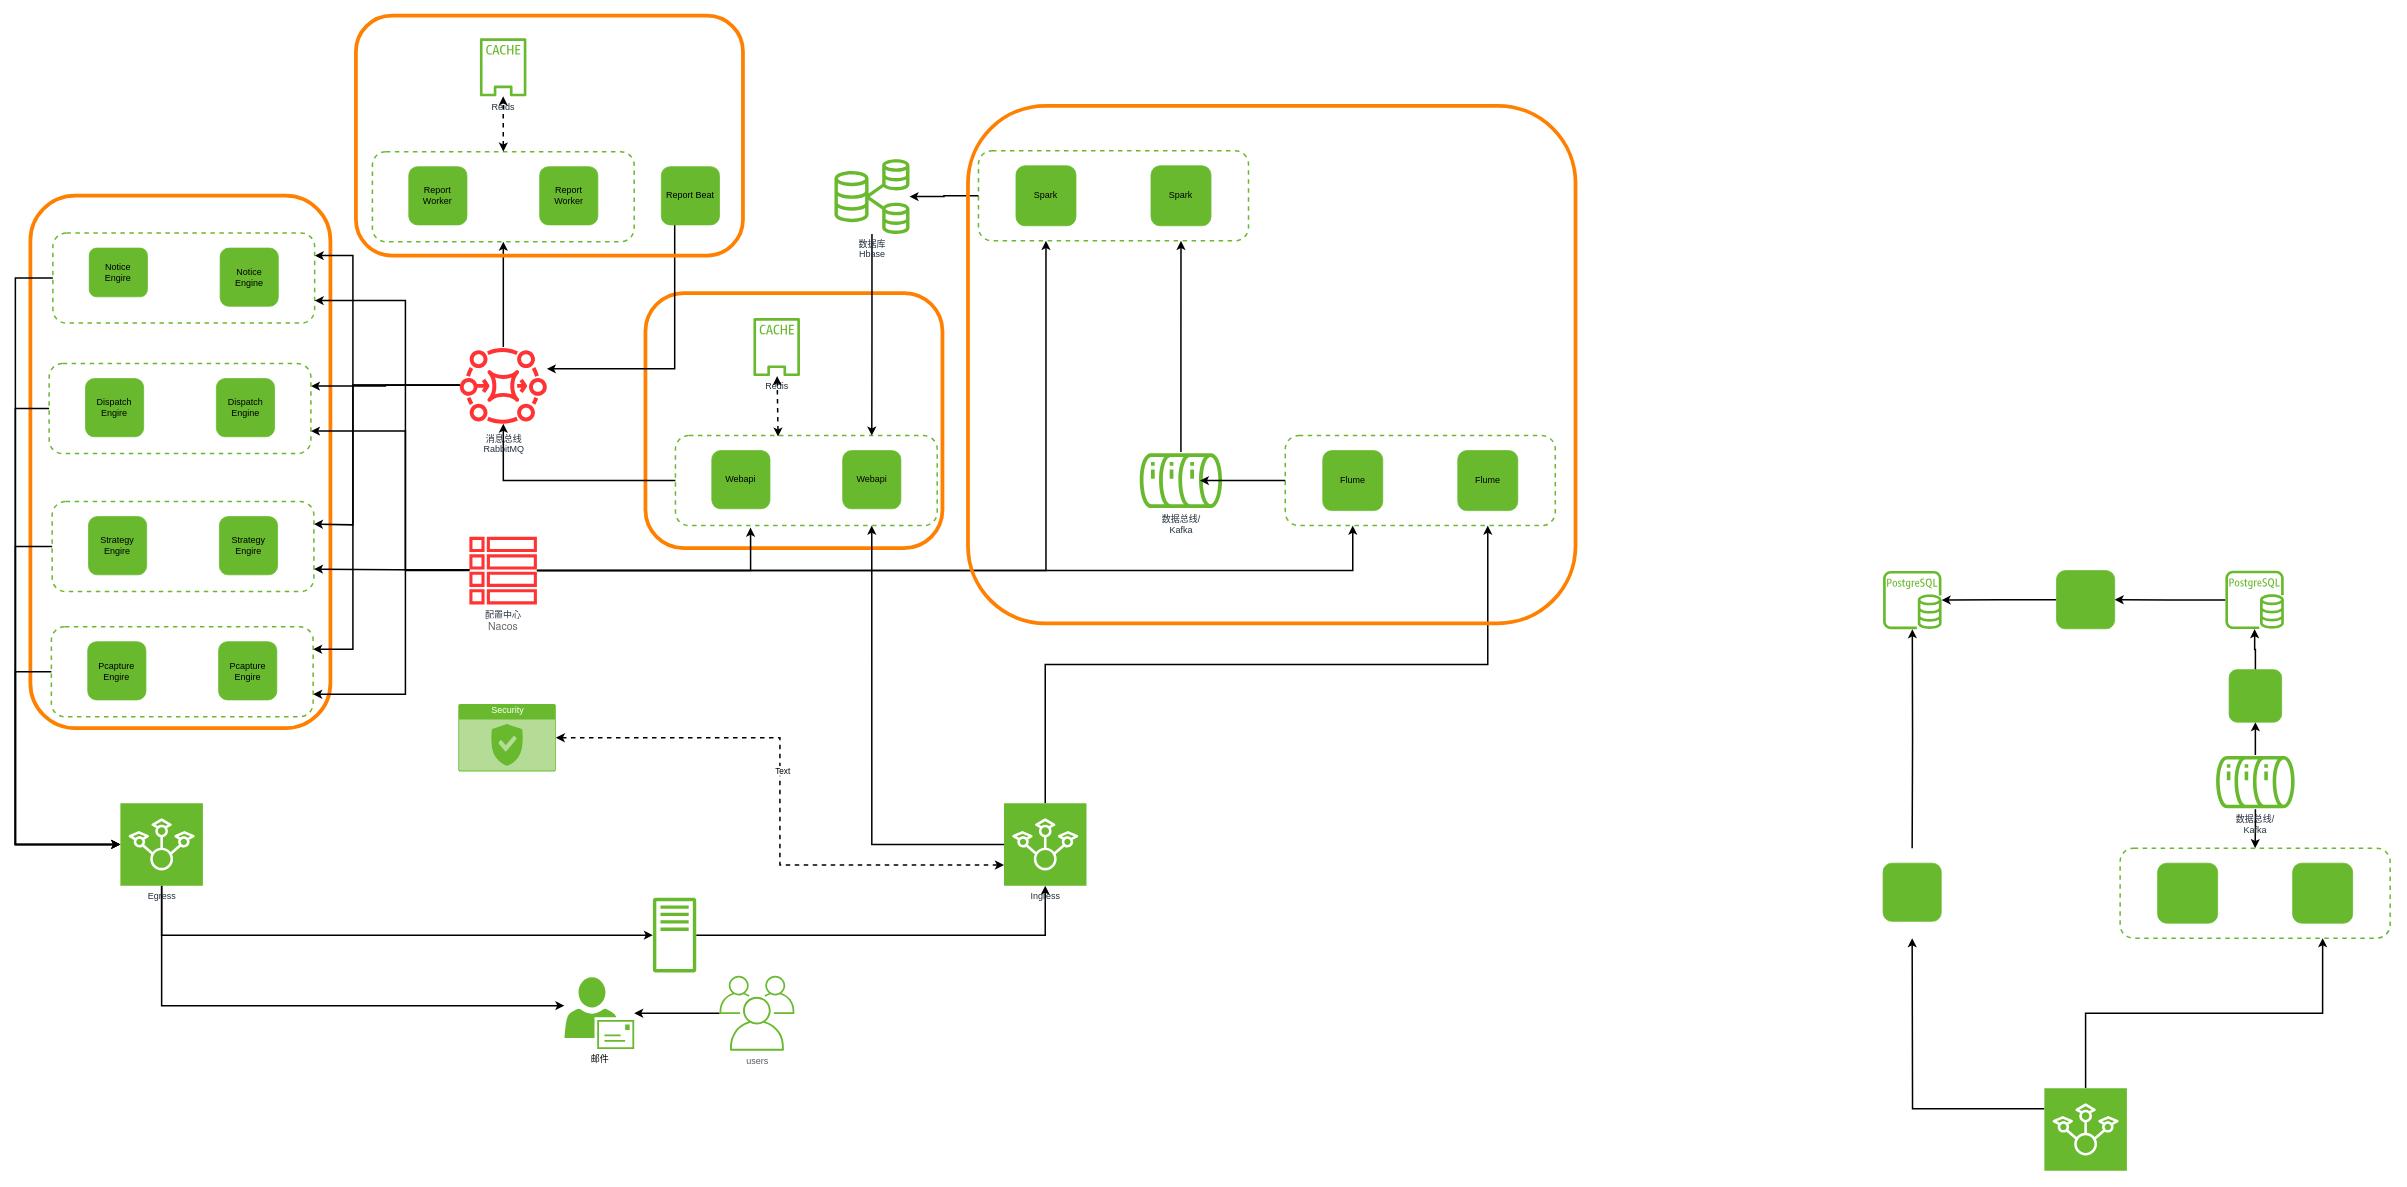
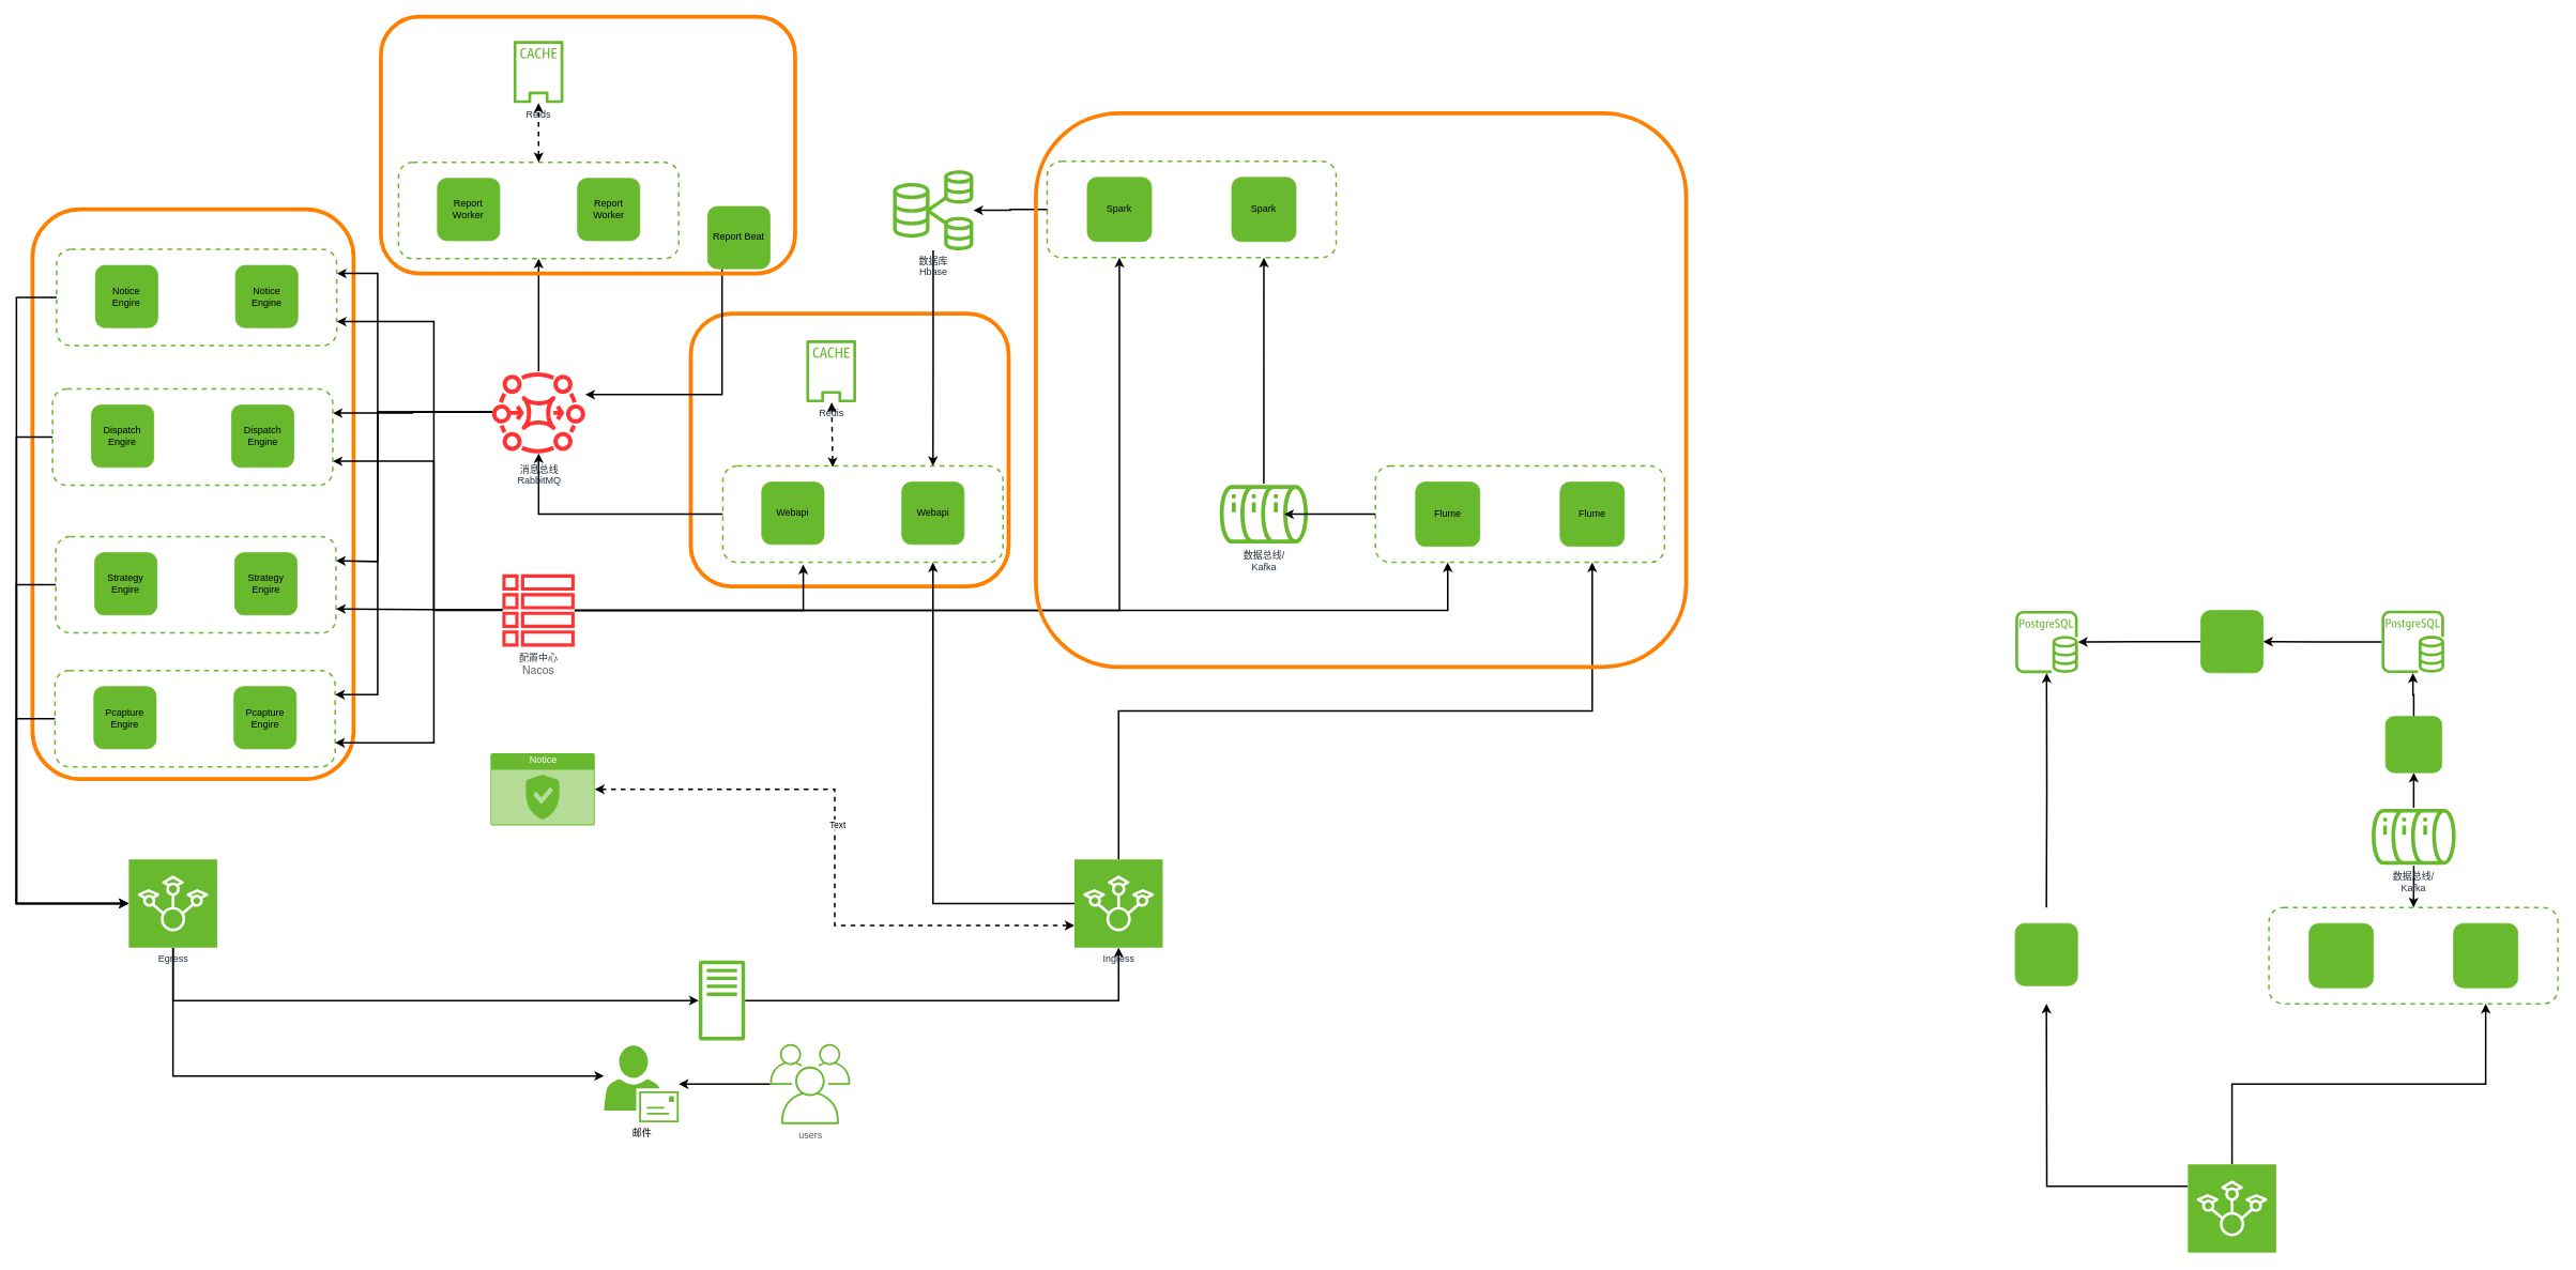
- <mxCell id="33" value="Report Beat" style="whiteSpace=wrap;html=1;aspect=fixed;strokeColor=#68B92E;fillColor=#68B92E;gradientColor=#68B92E;rounded=1;" vertex="1" parent="1"><mxGeometry x="881.162" y="221.5" width="77.556" height="77.556" as="geometry" /></mxCell>
+ <mxCell id="33" value="Report Beat" style="whiteSpace=wrap;html=1;aspect=fixed;strokeColor=#68B92E;fillColor=#68B92E;gradientColor=#68B92E;rounded=1;" vertex="1" parent="1"><mxGeometry x="881.162" y="256.5" width="77.556" height="77.556" as="geometry" /></mxCell>
- <mxCell id="48" value="Notice &lt;br&gt;Engire" style="whiteSpace=wrap;html=1;aspect=fixed;strokeColor=#68B92E;fillColor=#68B92E;gradientColor=#68B92E;rounded=1;" vertex="1" parent="46"><mxGeometry x="48.472" y="20" width="77.556" height="65" as="geometry" /></mxCell>
+ <mxCell id="48" value="Notice &lt;br&gt;Engire" style="whiteSpace=wrap;html=1;aspect=fixed;strokeColor=#68B92E;fillColor=#68B92E;gradientColor=#68B92E;rounded=1;" vertex="1" parent="46"><mxGeometry x="48.472" y="20" width="77.556" height="77.556" as="geometry" /></mxCell>
- <mxCell id="89" value="Security" style="html=1;strokeColor=none;fillColor=#68B92E;labelPosition=center;verticalLabelPosition=middle;verticalAlign=top;align=center;fontSize=12;outlineConnect=0;spacingTop=-6;fontColor=#FFFFFF;sketch=0;shape=mxgraph.sitemap.security;rounded=1;shadow=0;dashed=1;strokeWidth=1;" vertex="1" parent="1"><mxGeometry x="610.5" y="937.78" width="130" height="90" as="geometry" /></mxCell>
+ <mxCell id="89" value="Notice" style="html=1;strokeColor=none;fillColor=#68B92E;labelPosition=center;verticalLabelPosition=middle;verticalAlign=top;align=center;fontSize=12;outlineConnect=0;spacingTop=-6;fontColor=#FFFFFF;sketch=0;shape=mxgraph.sitemap.security;rounded=1;shadow=0;dashed=1;strokeWidth=1;" vertex="1" parent="1"><mxGeometry x="610.5" y="937.78" width="130" height="90" as="geometry" /></mxCell>
